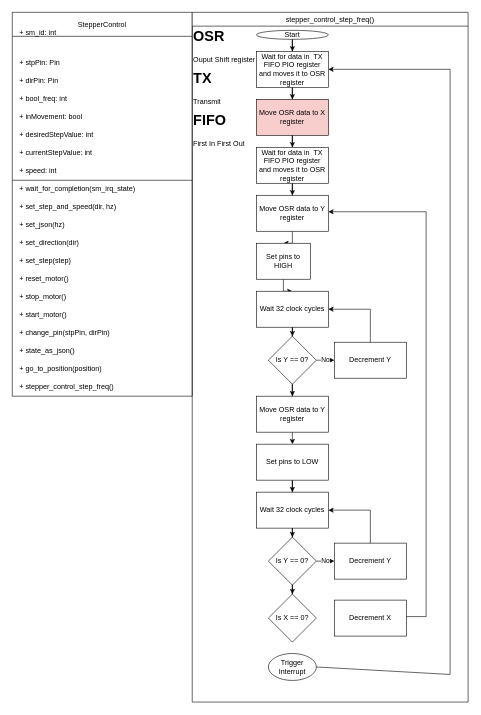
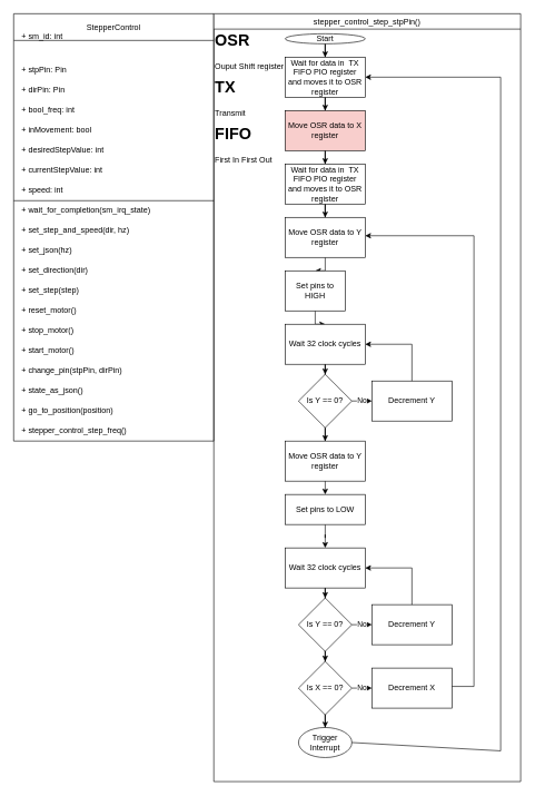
- <mxCell id="24" value="&lt;span style=&quot;font-weight: 400; text-align: left; text-wrap-mode: nowrap;&quot;&gt;stepper_control_step_freq()&lt;/span&gt;" style="swimlane;whiteSpace=wrap;html=1;" vertex="1" parent="1"><mxGeometry x="320" y="20" width="460" height="1150" as="geometry" /></mxCell>
+ <mxCell id="24" value="&lt;span style=&quot;font-weight: 400; text-align: left; text-wrap-mode: nowrap;&quot;&gt;stepper_control_step_stpPin()&lt;/span&gt;" style="swimlane;whiteSpace=wrap;html=1;" vertex="1" parent="1"><mxGeometry x="320" y="20" width="460" height="1150" as="geometry" /></mxCell>
- <mxCell id="49" value="Set pins to LOW" style="whiteSpace=wrap;html=1;rounded=0;" vertex="1" parent="24"><mxGeometry x="107" y="720" width="120" height="60" as="geometry" /></mxCell>
+ <mxCell id="49" value="Set pins to LOW" style="whiteSpace=wrap;html=1;rounded=0;" vertex="1" parent="24"><mxGeometry x="107" y="720" width="120" height="45" as="geometry" /></mxCell>
+ <mxCell id="58" value="No" style="edgeStyle=orthogonalEdgeStyle;rounded=0;orthogonalLoop=1;jettySize=auto;html=1;" edge="1" parent="24" source="60" target="61"><mxGeometry relative="1" as="geometry" /></mxCell>
+ <mxCell id="59" value="" style="edgeStyle=orthogonalEdgeStyle;rounded=0;orthogonalLoop=1;jettySize=auto;html=1;" edge="1" parent="24" source="60" target="63"><mxGeometry relative="1" as="geometry" /></mxCell>
